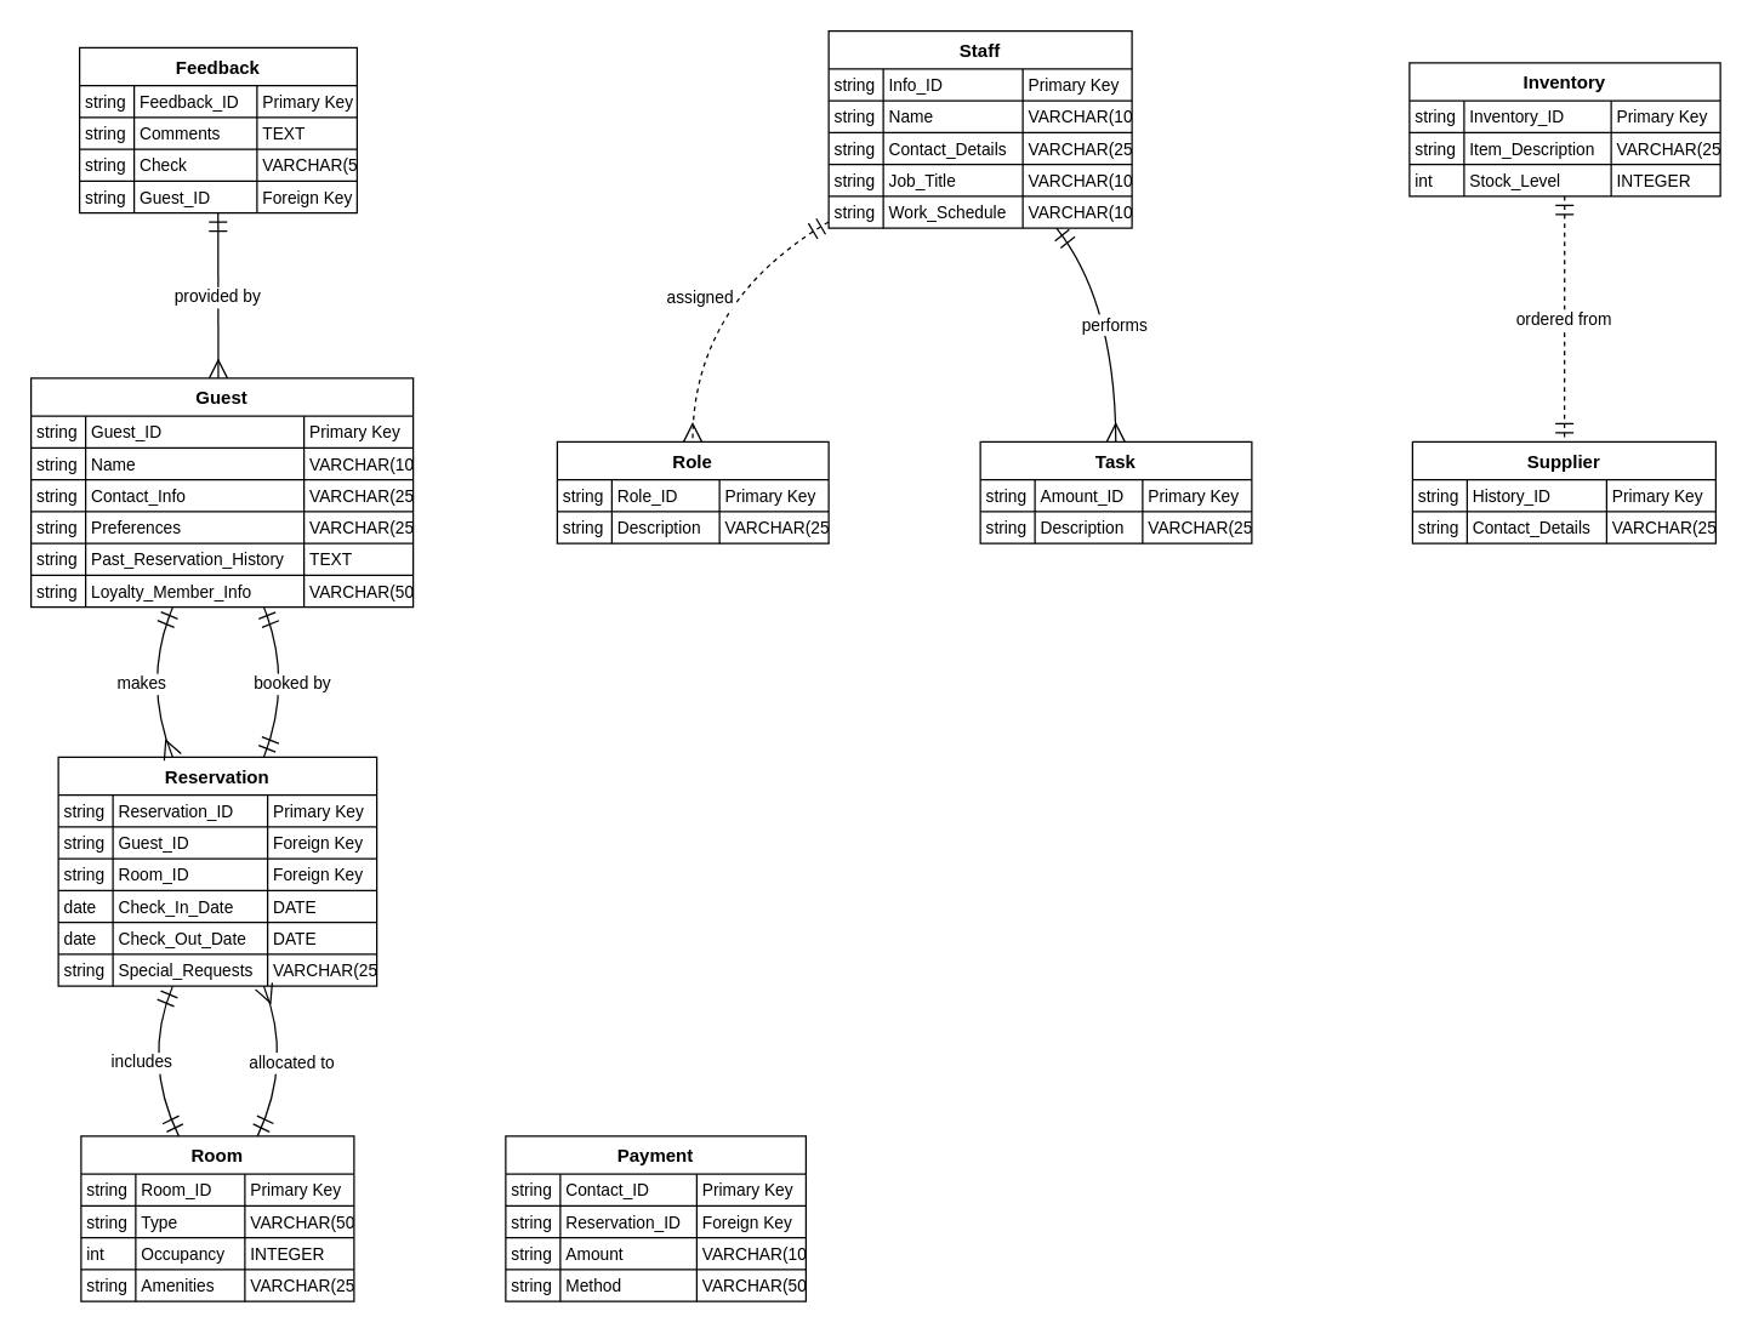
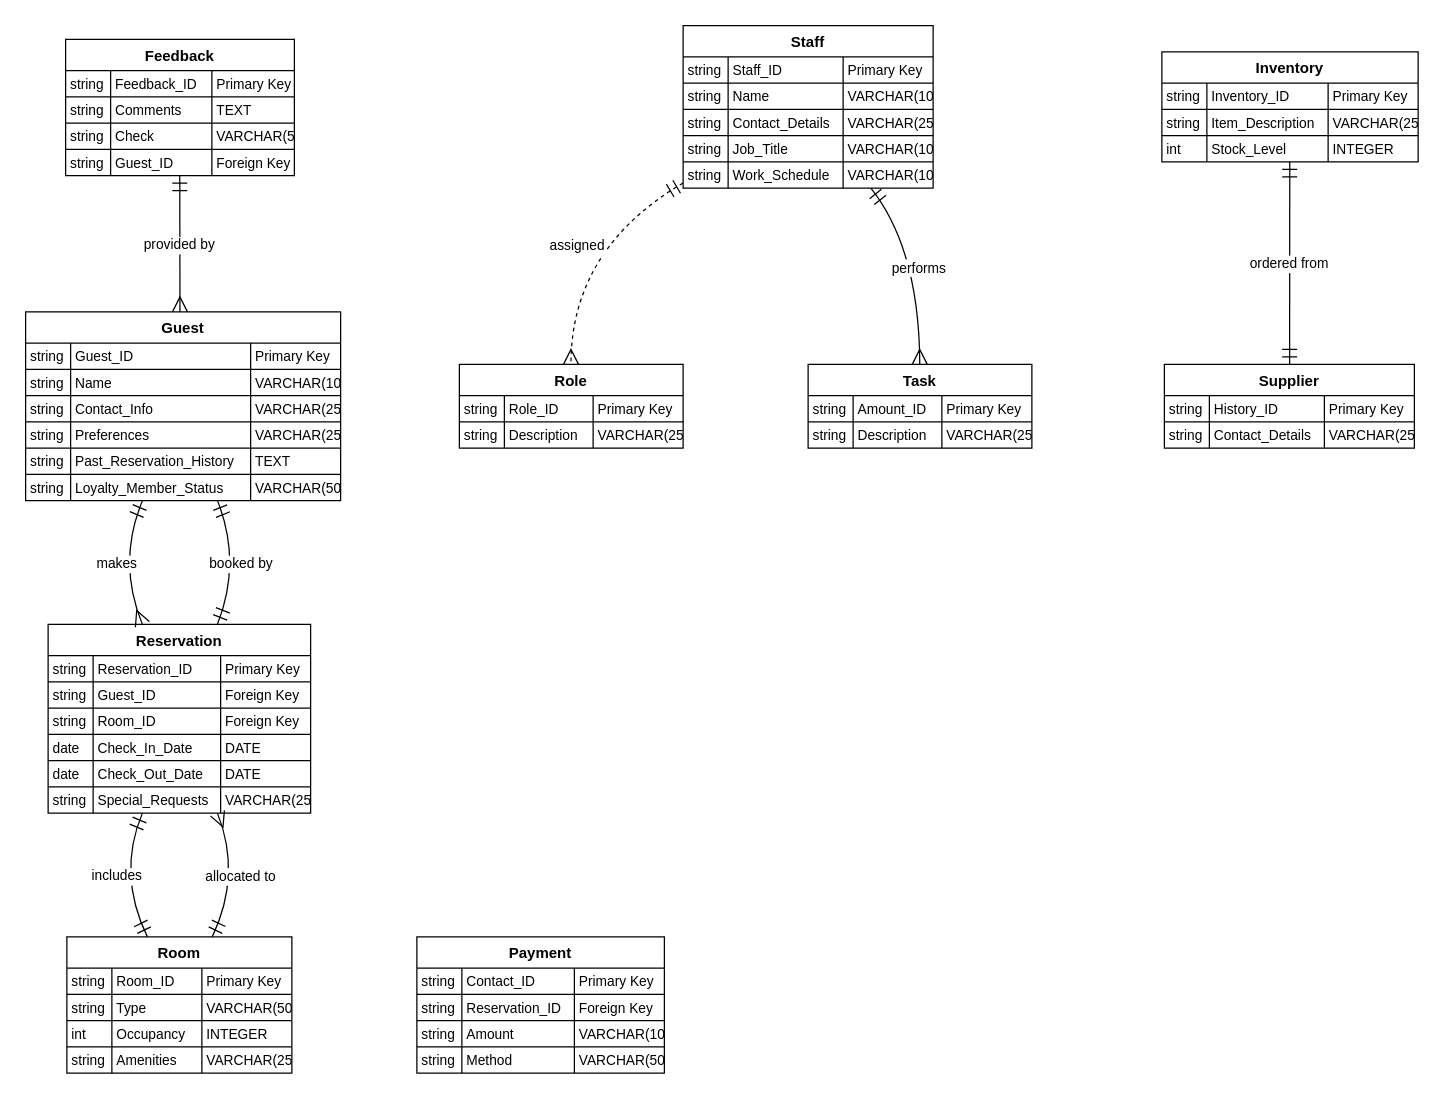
- <mxCell id="72" value="Info_ID" style="shape=partialRectangle;connectable=0;fillColor=none;top=0;left=0;bottom=0;right=0;align=left;spacingLeft=2;overflow=hidden;fontSize=11;" vertex="1" parent="70"><mxGeometry x="36" width="92" height="21" as="geometry"><mxRectangle width="92" height="21" as="alternateBounds" /></mxGeometry></mxCell>
+ <mxCell id="72" value="Staff_ID" style="shape=partialRectangle;connectable=0;fillColor=none;top=0;left=0;bottom=0;right=0;align=left;spacingLeft=2;overflow=hidden;fontSize=11;" vertex="1" parent="70"><mxGeometry x="36" width="92" height="21" as="geometry"><mxRectangle width="92" height="21" as="alternateBounds" /></mxGeometry></mxCell>
- <mxCell id="170" value="ordered from" style="curved=1;startArrow=ERmandOne;startSize=10;endArrow=ERmandOne;endSize=10;exitX=0.499;exitY=1;entryX=0.501;entryY=0;rounded=0;dashed=1;" edge="1" parent="1" source="108" target="121"><mxGeometry relative="1" as="geometry"><Array as="points" /></mxGeometry></mxCell>
+ <mxCell id="170" value="ordered from" style="curved=1;startArrow=ERmandOne;startSize=10;;endArrow=ERmandOne;endSize=10;;exitX=0.499;exitY=1;entryX=0.501;entryY=0;rounded=0;" edge="1" parent="1" source="108" target="121"><mxGeometry relative="1" as="geometry"><Array as="points" /></mxGeometry></mxCell>
- <mxCell id="25" value="Loyalty_Member_Info" style="shape=partialRectangle;connectable=0;fillColor=none;top=0;left=0;bottom=0;right=0;align=left;spacingLeft=2;overflow=hidden;fontSize=11;" vertex="1" parent="23"><mxGeometry x="36" width="144" height="21" as="geometry"><mxRectangle width="144" height="21" as="alternateBounds" /></mxGeometry></mxCell>
+ <mxCell id="25" value="Loyalty_Member_Status" style="shape=partialRectangle;connectable=0;fillColor=none;top=0;left=0;bottom=0;right=0;align=left;spacingLeft=2;overflow=hidden;fontSize=11;" vertex="1" parent="23"><mxGeometry x="36" width="144" height="21" as="geometry"><mxRectangle width="144" height="21" as="alternateBounds" /></mxGeometry></mxCell>
